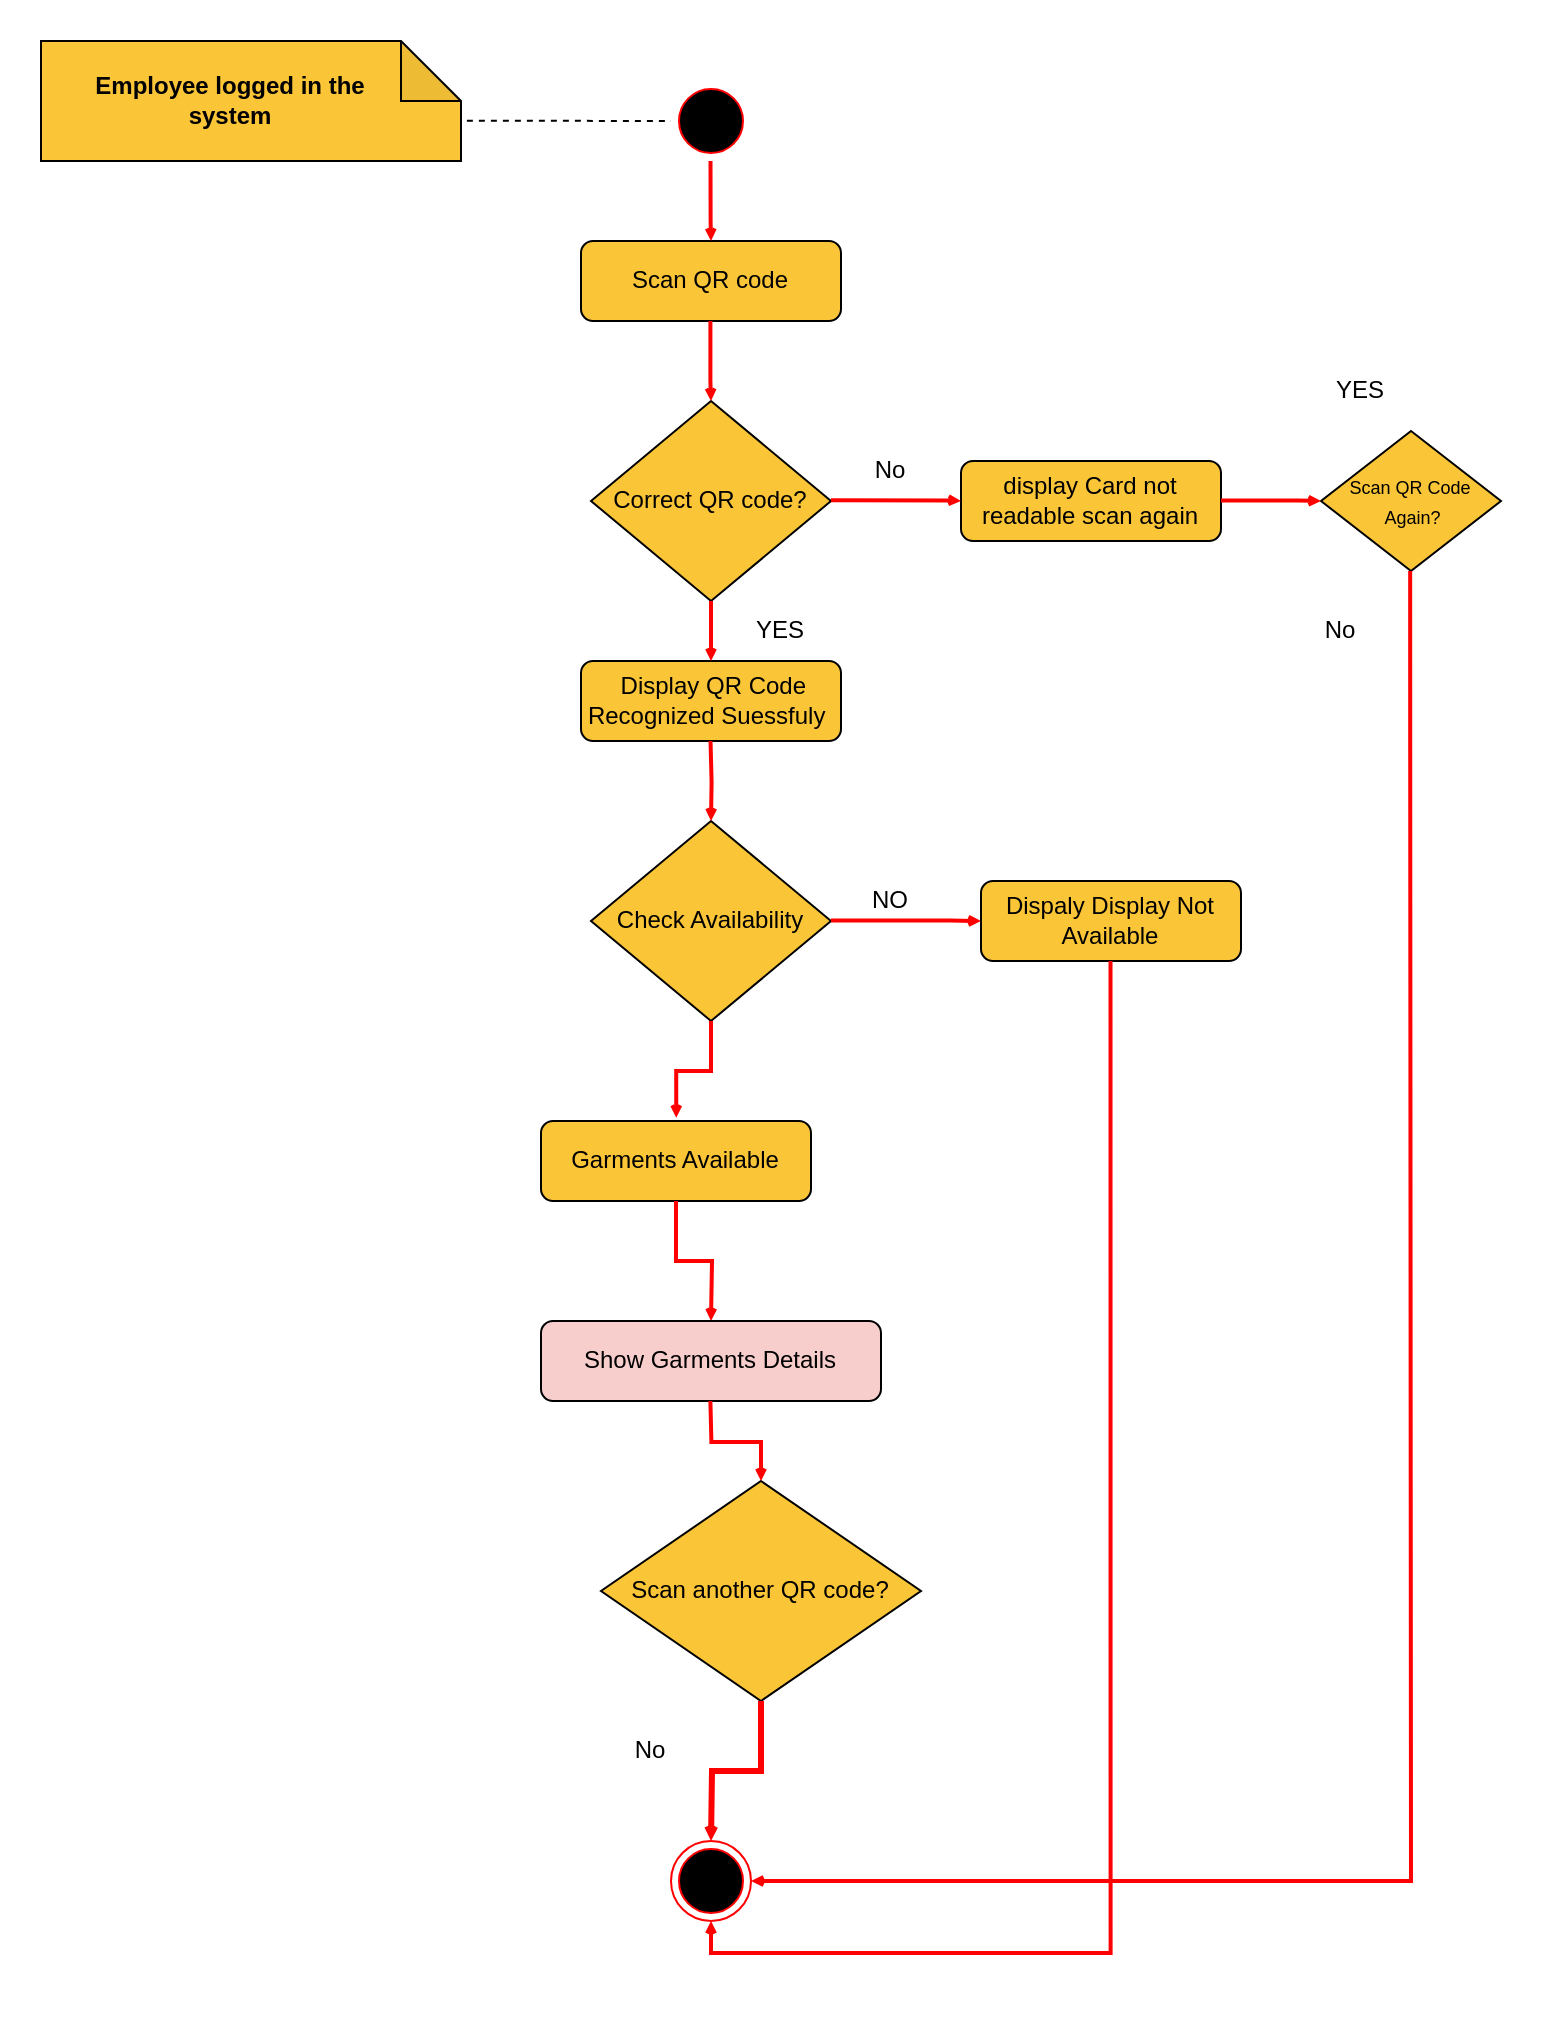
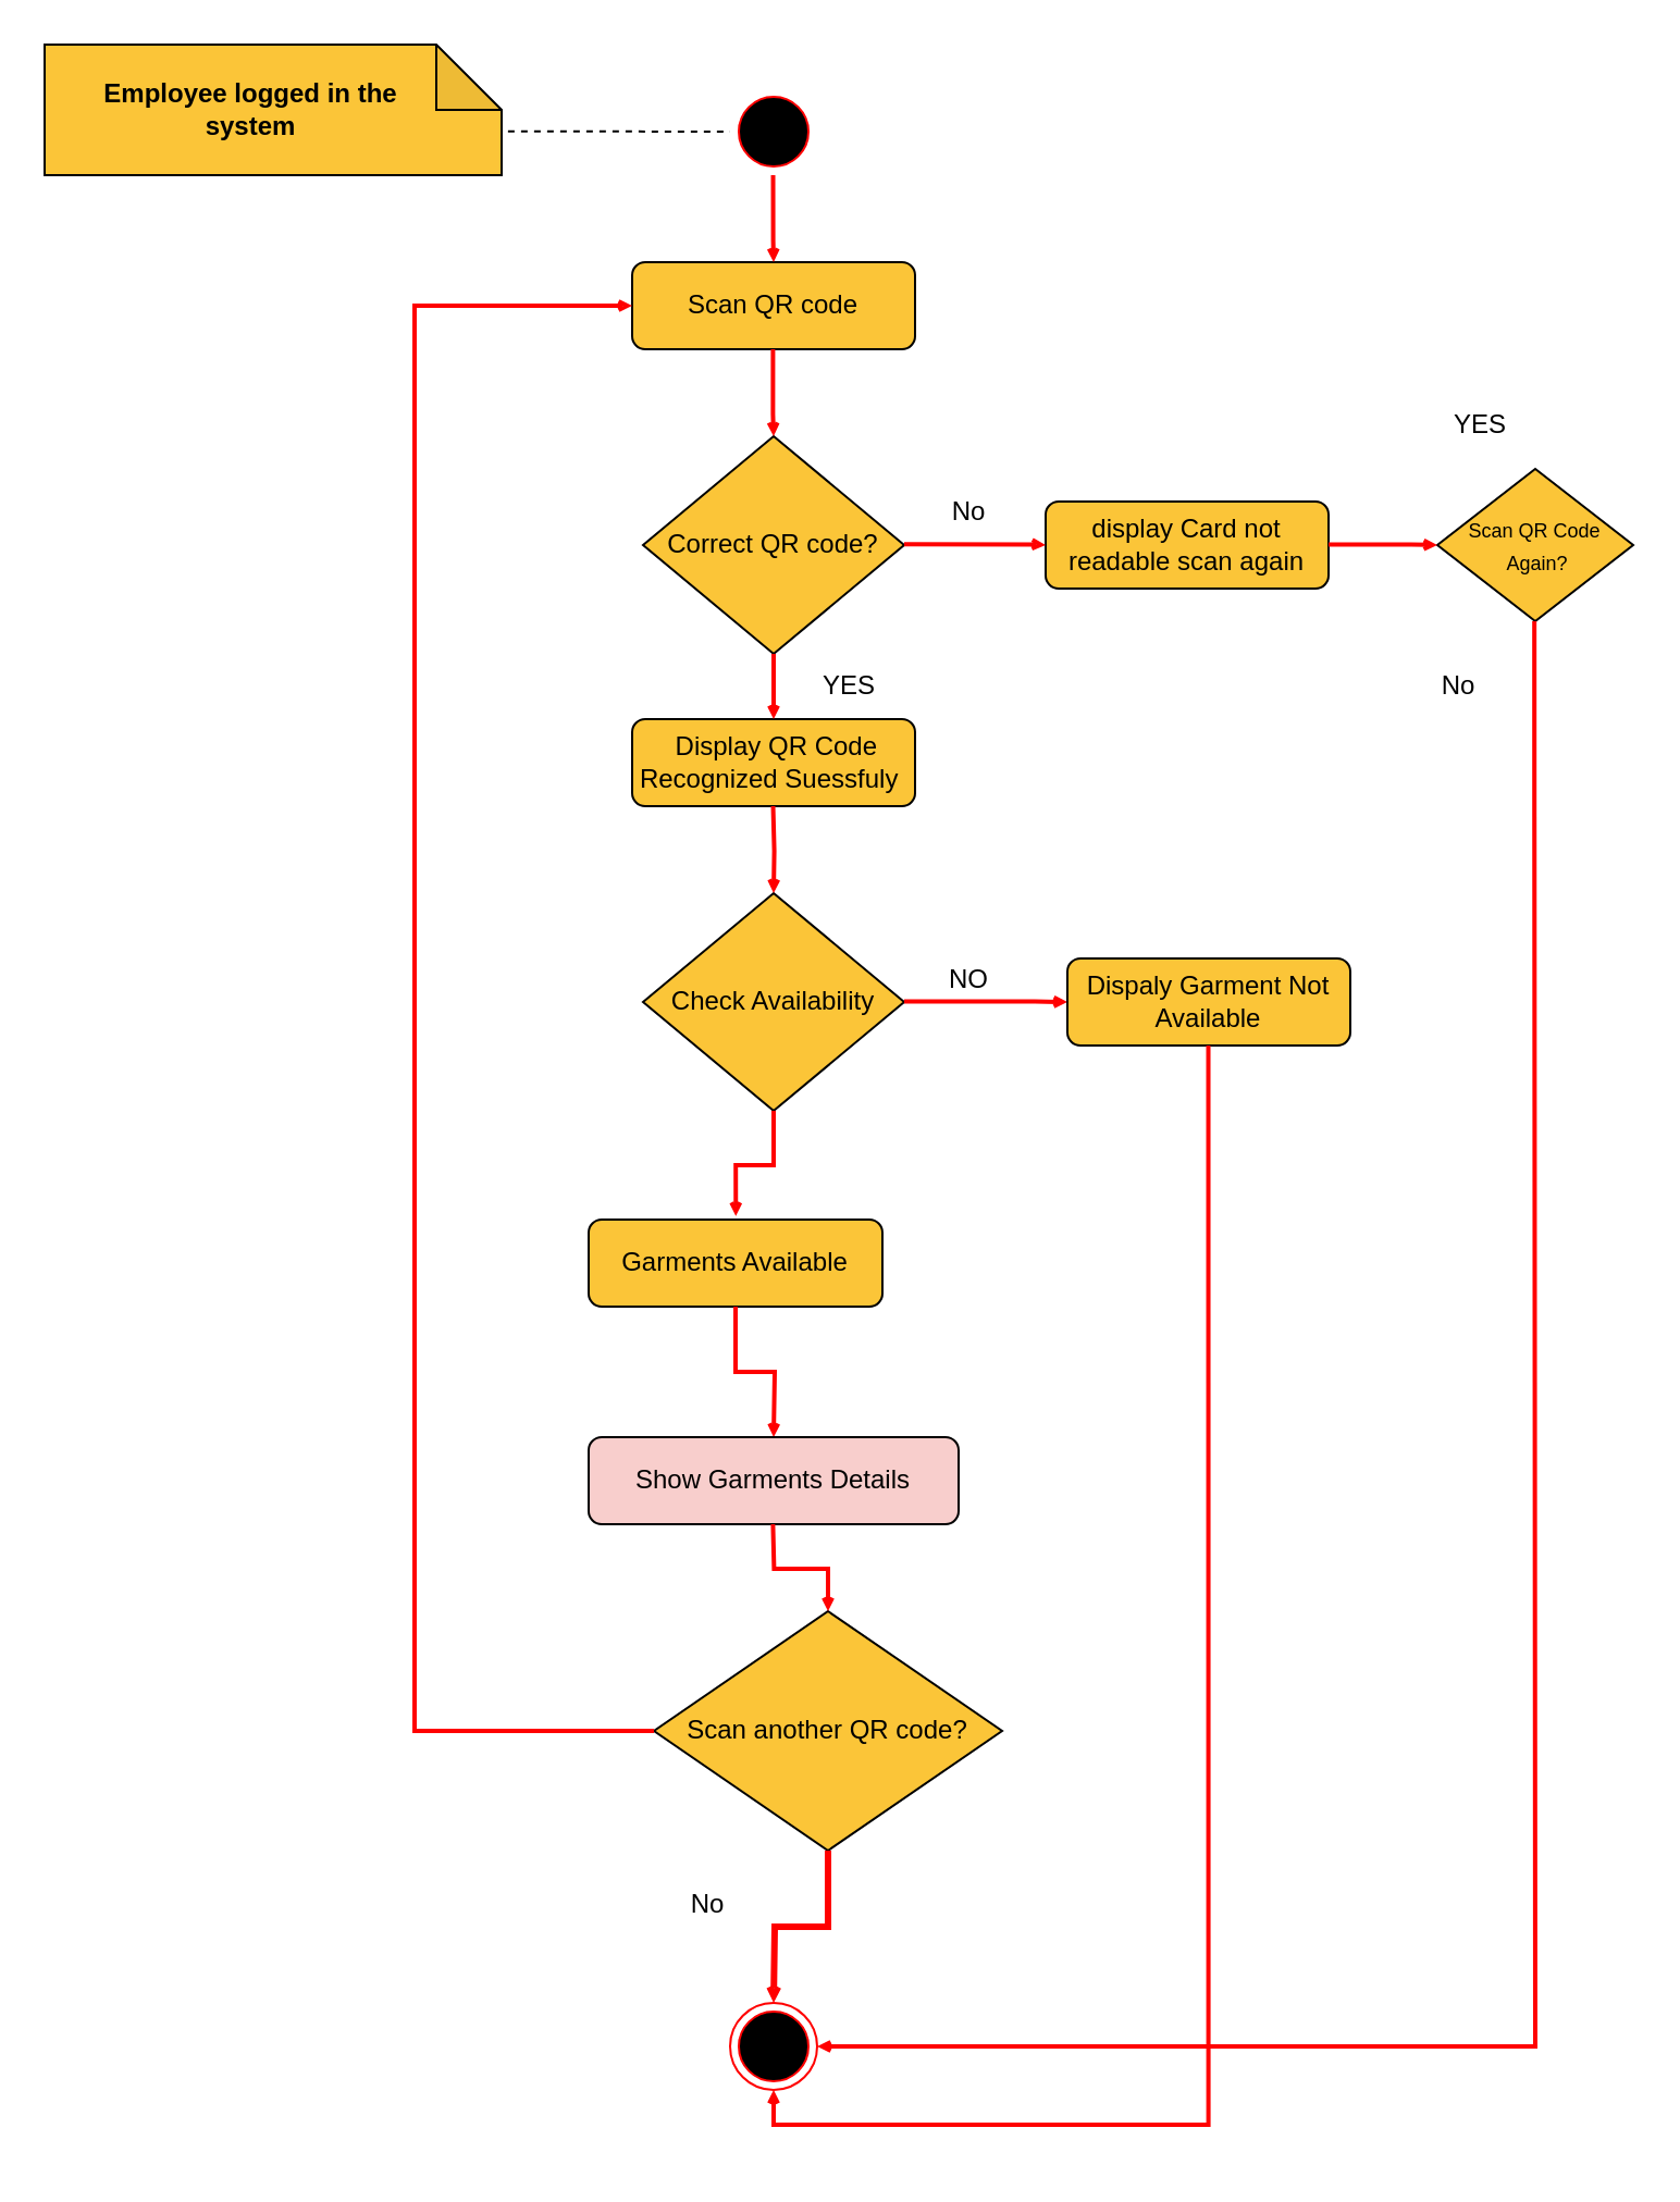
- <mxCell id="26" value="Dispaly Display Not Available" style="rounded=1;whiteSpace=wrap;html=1;fillColor=#FBC538;" vertex="1" parent="1"><mxGeometry x="490" y="440" width="130" height="40" as="geometry" /></mxCell>
+ <mxCell id="26" value="Dispaly Garment Not Available" style="rounded=1;whiteSpace=wrap;html=1;fillColor=#FBC538;" vertex="1" parent="1"><mxGeometry x="490" y="440" width="130" height="40" as="geometry" /></mxCell>
+ <mxCell id="37" value="" style="edgeStyle=orthogonalEdgeStyle;html=1;verticalAlign=bottom;endArrow=open;endSize=2;strokeColor=#FF0000;rounded=0;strokeWidth=2;fontSize=37;exitX=0;exitY=0.5;exitDx=0;exitDy=0;entryX=0;entryY=0.5;entryDx=0;entryDy=0;" edge="1" parent="1" source="13" target="14"><mxGeometry relative="1" as="geometry"><mxPoint x="230" y="130" as="targetPoint" /><mxPoint x="250" y="811.64" as="sourcePoint" /><Array as="points"><mxPoint x="190" y="795" /><mxPoint x="190" y="140" /></Array></mxGeometry></mxCell>
